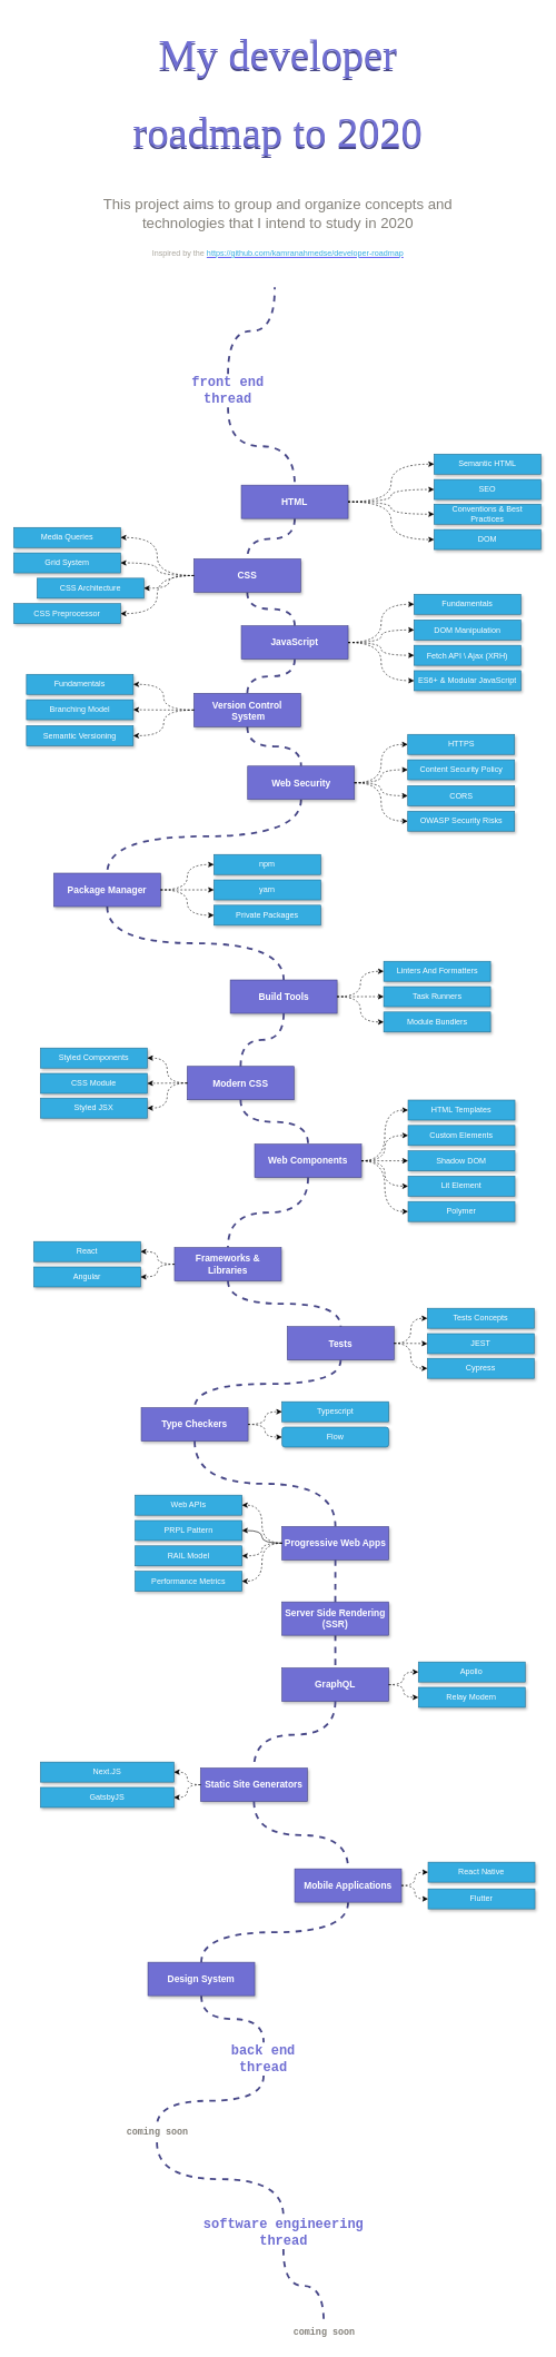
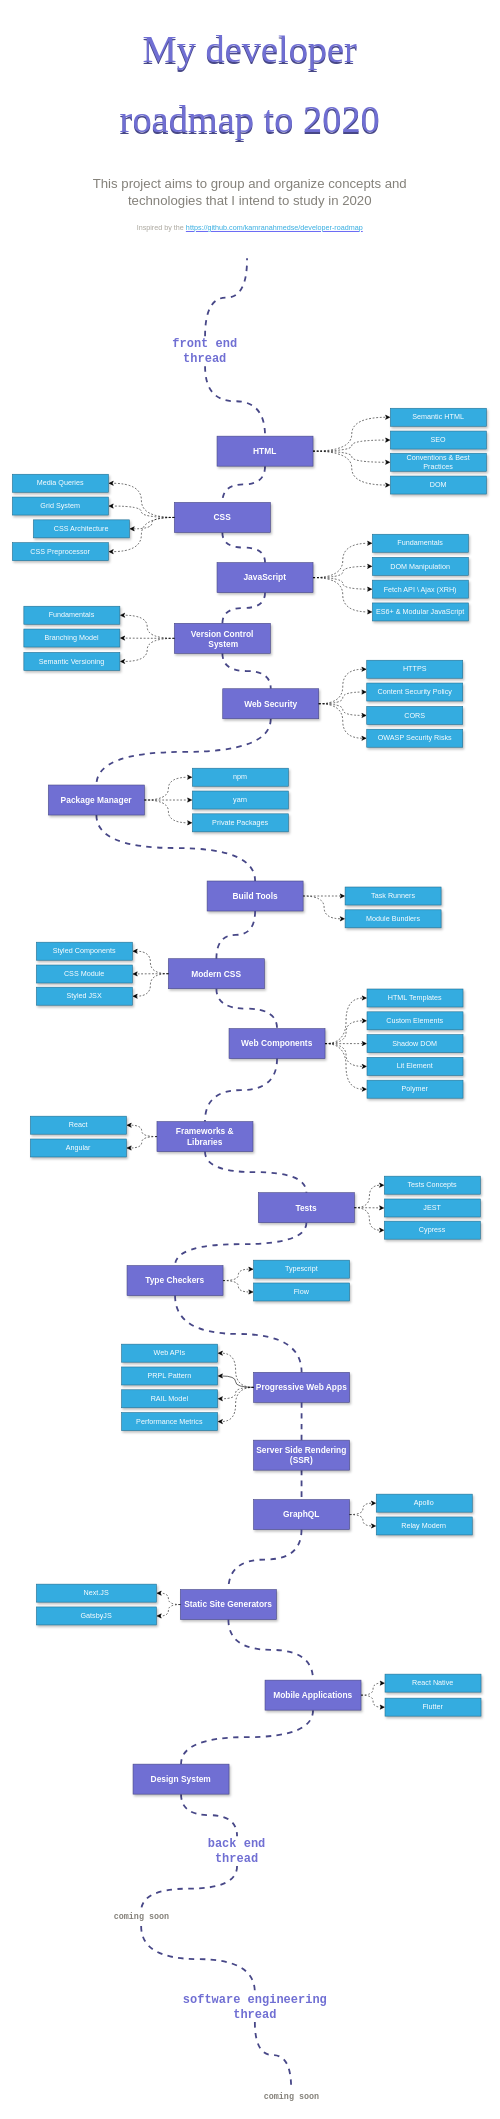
- <mxCell id="6" value="Linters And Formatters" style="rounded=0;whiteSpace=wrap;html=1;fillColor=#34ace0;strokeColor=#227093;shadow=1;fontStyle=0;fontColor=#fff;" parent="4" vertex="1"><mxGeometry x="230" width="160" height="30" as="geometry" /></mxCell>
- <mxCell id="9" style="edgeStyle=orthogonalEdgeStyle;curved=1;orthogonalLoop=1;jettySize=auto;html=1;dashed=1;fontSize=14;fontColor=#fff;" parent="4" source="5" target="6" edge="1"><mxGeometry relative="1" as="geometry" /></mxCell>
- <mxCell id="24" value="Flow" style="whiteSpace=wrap;html=1;fillColor=#34ace0;strokeColor=#227093;shadow=1;fontStyle=0;fontColor=#fff;rounded=1;" parent="20" vertex="1"><mxGeometry x="210.94" y="38" width="160" height="30" as="geometry" /></mxCell>
+ <mxCell id="24" value="Flow" style="rounded=0;whiteSpace=wrap;html=1;fillColor=#34ace0;strokeColor=#227093;shadow=1;fontStyle=0;fontColor=#fff;" parent="20" vertex="1"><mxGeometry x="210.94" y="38" width="160" height="30" as="geometry" /></mxCell>
